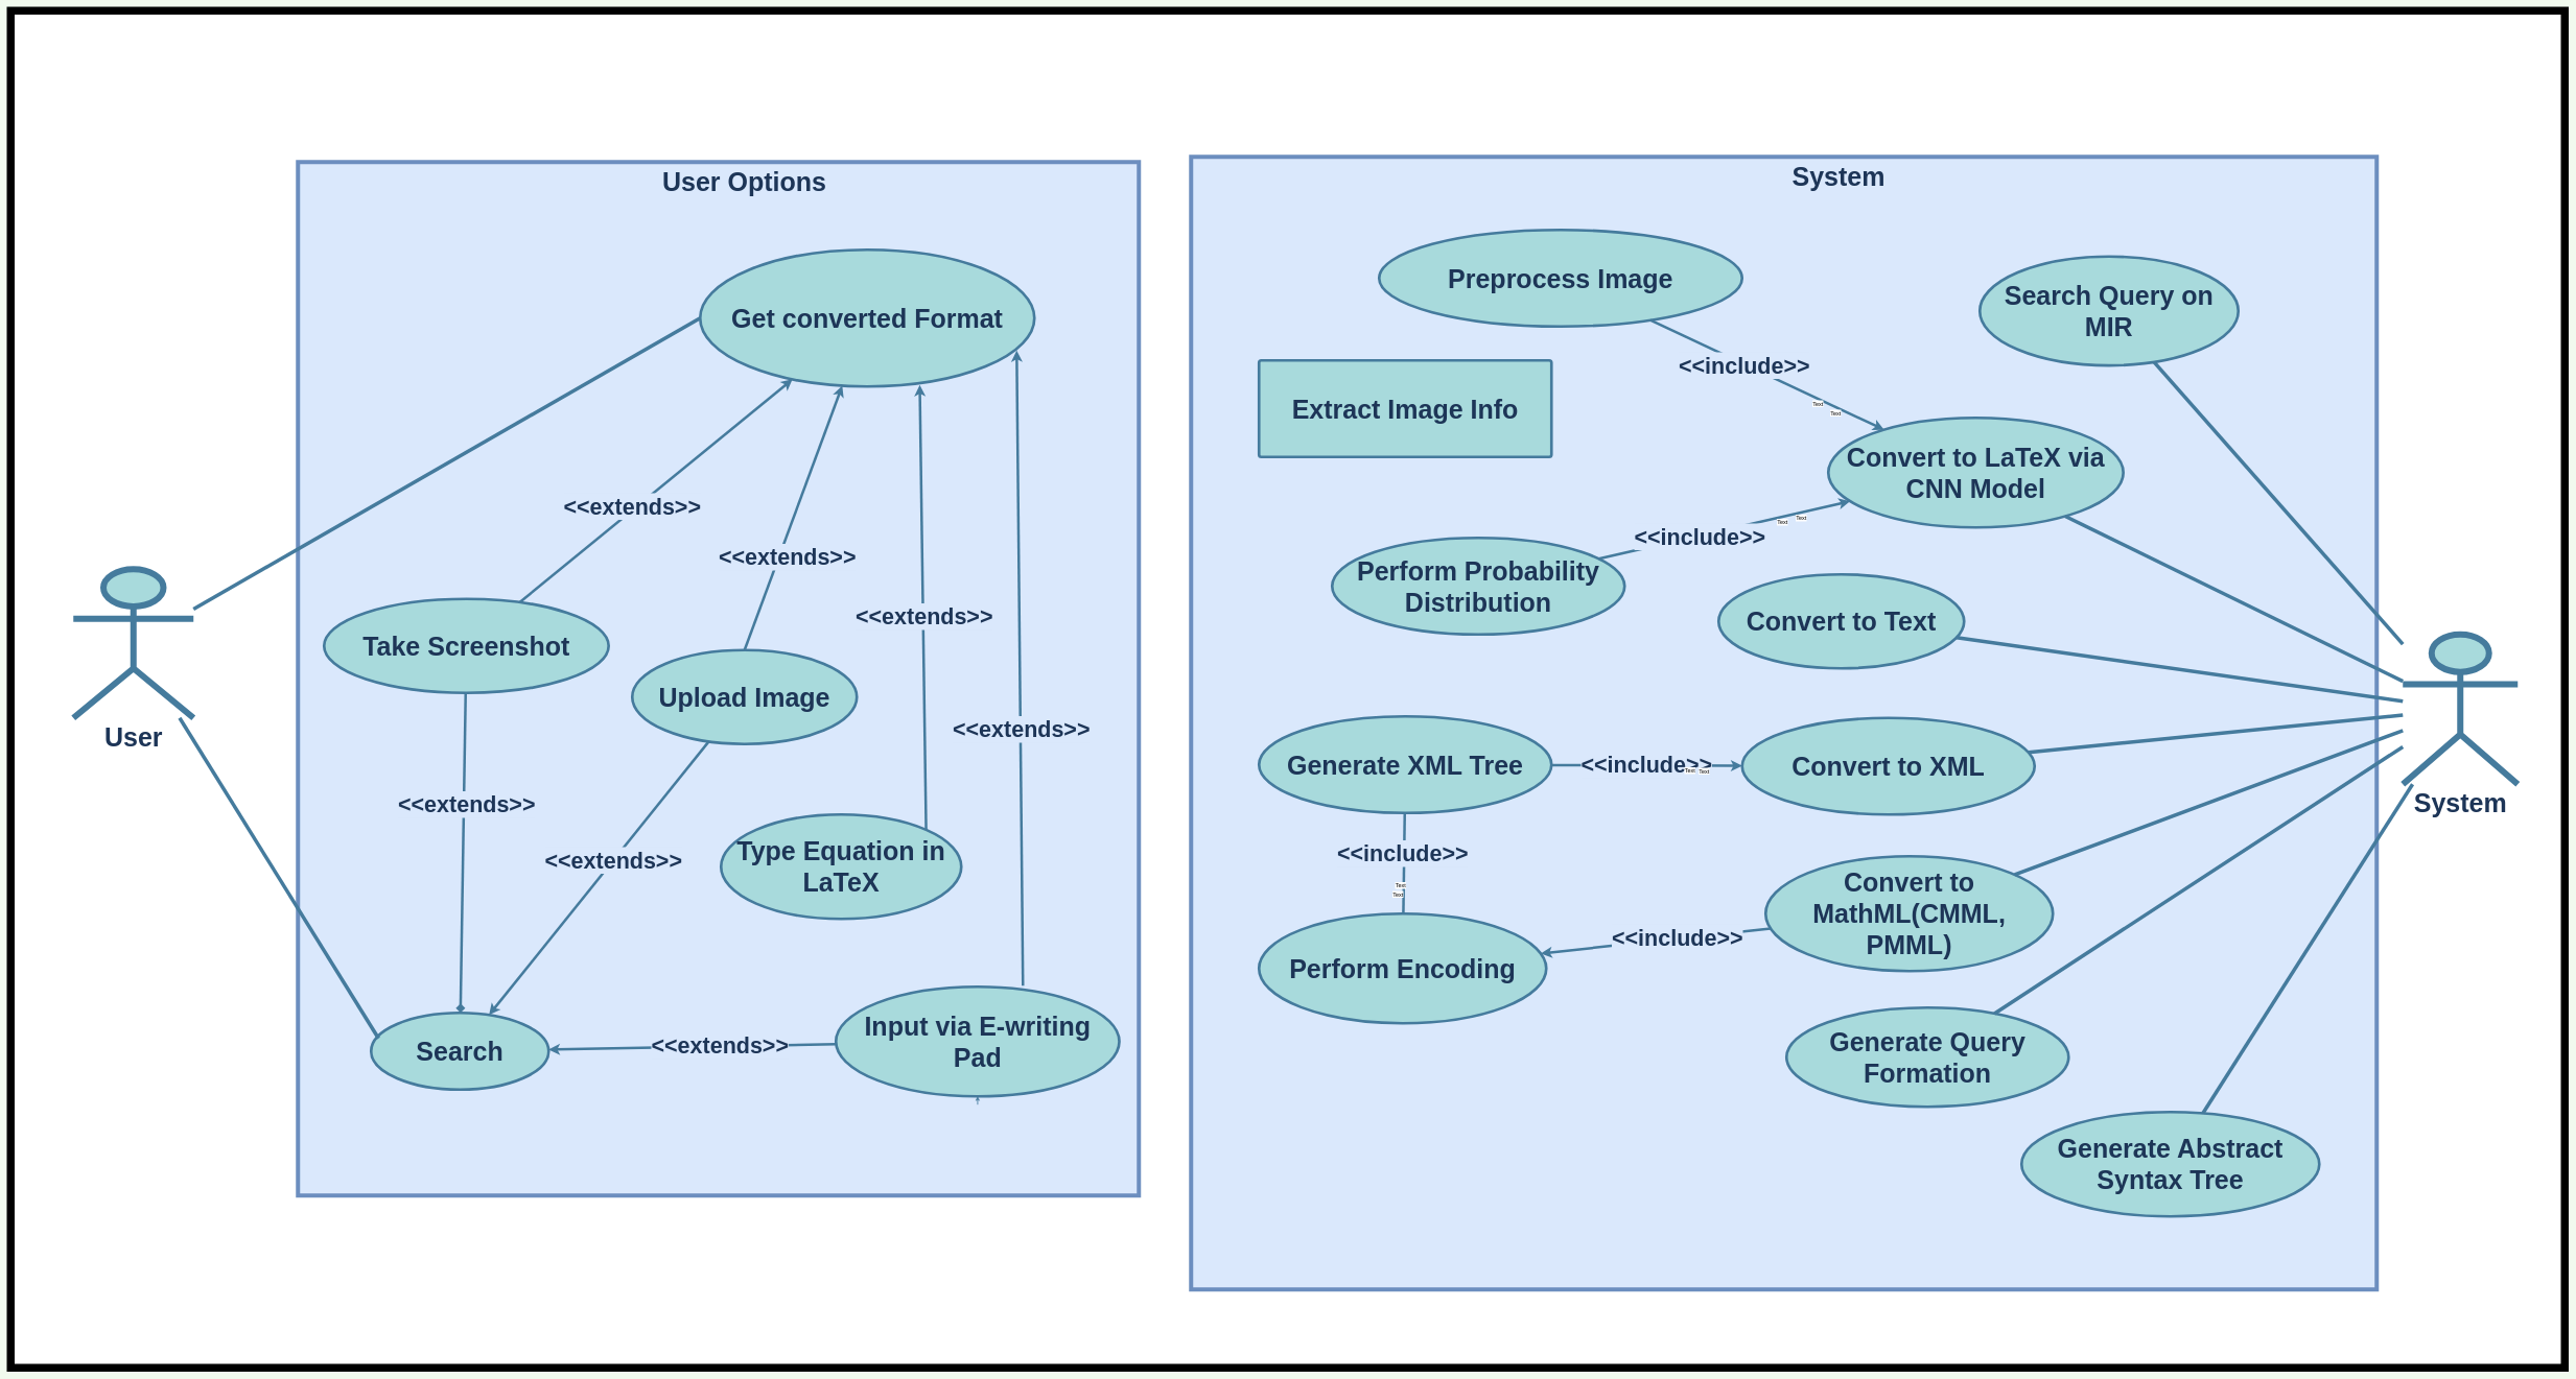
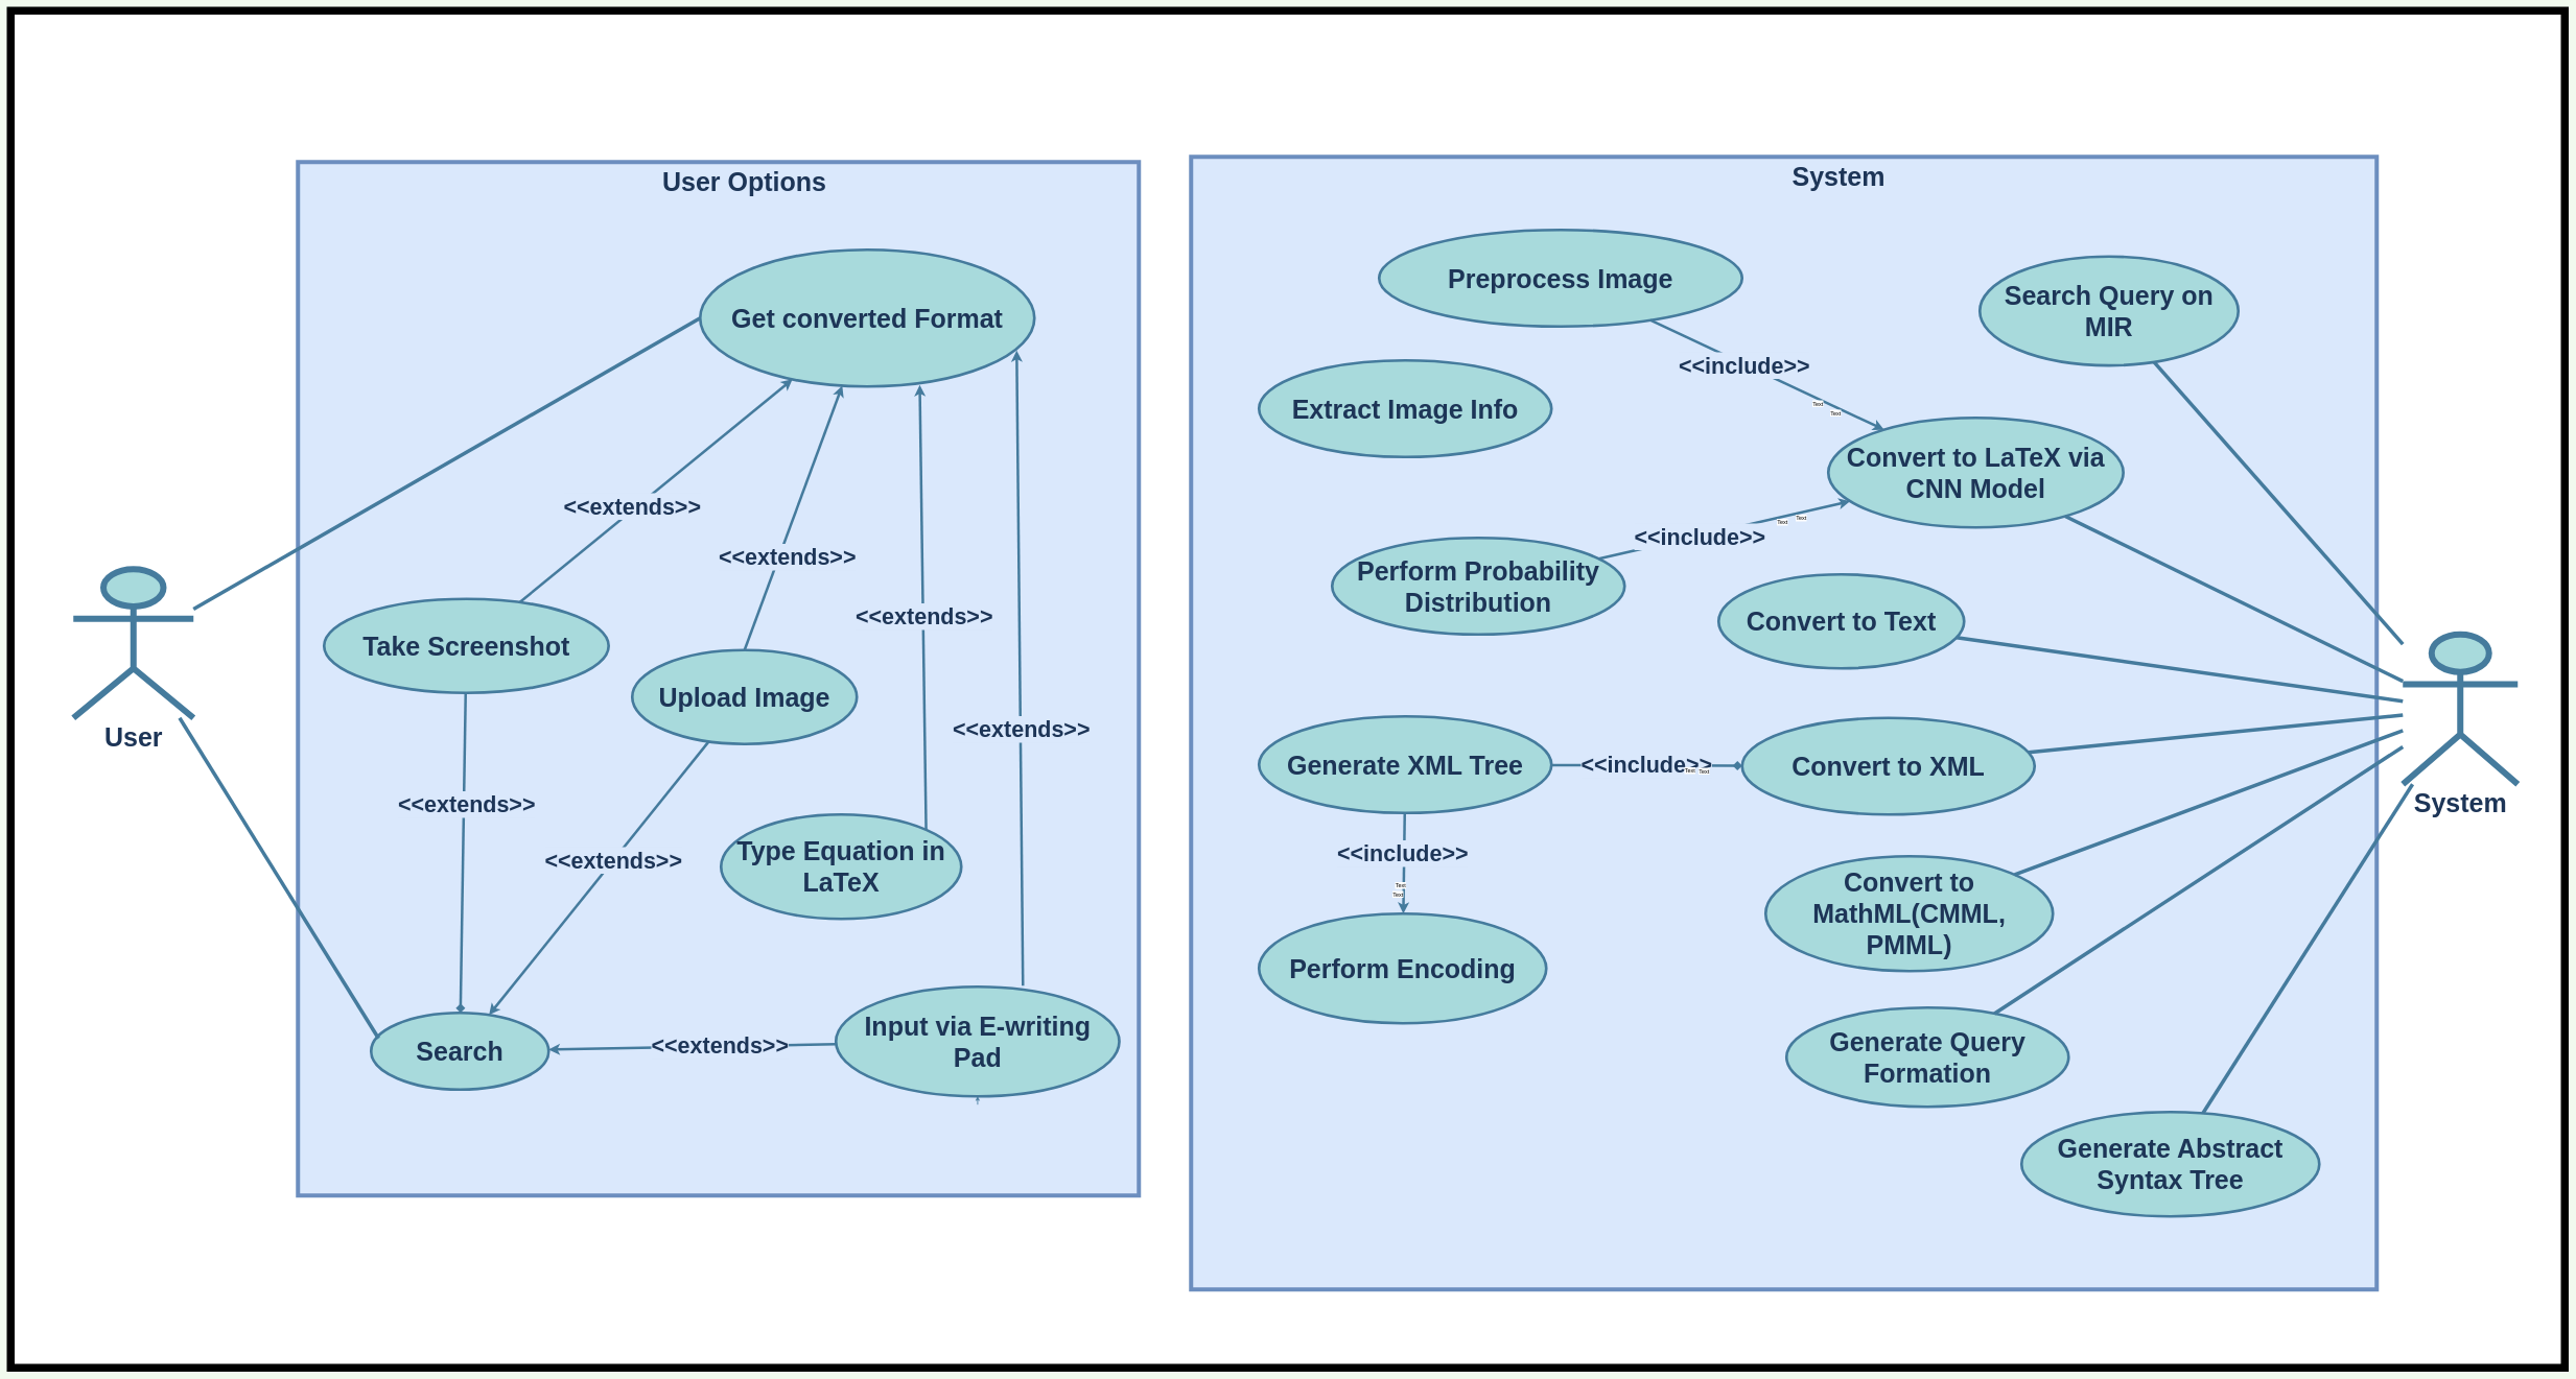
- <mxCell id="59" value="Extract Image Info" style="html=1;overflow=block;blockSpacing=1;whiteSpace=wrap;whiteSpace=wrap;fontSize=50;fontStyle=1;spacing=3.8;strokeColor=#457B9D;strokeOpacity=100;absoluteArcSize=1;arcSize=9;fillColor=#A8DADC;strokeWidth=5.3;fontColor=#1D3557;rounded=1;" vertex="1" parent="1"><mxGeometry x="2410" y="690" width="560" height="185" as="geometry" /></mxCell>
+ <mxCell id="59" value="Extract Image Info" style="html=1;overflow=block;blockSpacing=1;whiteSpace=wrap;ellipse;whiteSpace=wrap;fontSize=50;fontStyle=1;spacing=3.8;strokeColor=#457B9D;strokeOpacity=100;absoluteArcSize=1;arcSize=9;fillColor=#A8DADC;strokeWidth=5.3;fontColor=#1D3557;" vertex="1" parent="1"><mxGeometry x="2410" y="690" width="560" height="185" as="geometry" /></mxCell>
- <mxCell id="52" value="" style="endArrow=classic;html=1;labelBackgroundColor=#F1FAEE;strokeColor=#457B9D;fontColor=#1D3557;fontSize=24;fontStyle=1;strokeWidth=5;" edge="1" parent="1" source="46" target="23"><mxGeometry width="50" height="50" relative="1" as="geometry"><mxPoint x="2569.887" y="1531.155" as="sourcePoint" /><mxPoint x="2820.592" y="1806.685" as="targetPoint" /></mxGeometry></mxCell>
+ <mxCell id="52" value="" style="endArrow=diamond;html=1;labelBackgroundColor=#F1FAEE;strokeColor=#457B9D;fontColor=#1D3557;fontSize=24;fontStyle=1;strokeWidth=5;" edge="1" parent="1" source="46" target="23"><mxGeometry width="50" height="50" relative="1" as="geometry"><mxPoint x="2569.887" y="1531.155" as="sourcePoint" /><mxPoint x="2820.592" y="1806.685" as="targetPoint" /></mxGeometry></mxCell>
- <mxCell id="47" value="" style="endArrow=none;html=1;labelBackgroundColor=#F1FAEE;strokeColor=#457B9D;fontColor=#1D3557;fontSize=24;fontStyle=1;strokeWidth=5;" edge="1" parent="1" source="46" target="51"><mxGeometry width="50" height="50" relative="1" as="geometry"><mxPoint x="2810" y="1440" as="sourcePoint" /><mxPoint x="3240" y="1430" as="targetPoint" /></mxGeometry></mxCell>
+ <mxCell id="47" value="" style="endArrow=classic;html=1;labelBackgroundColor=#F1FAEE;strokeColor=#457B9D;fontColor=#1D3557;fontSize=24;fontStyle=1;strokeWidth=5;" edge="1" parent="1" source="46" target="51"><mxGeometry width="50" height="50" relative="1" as="geometry"><mxPoint x="2810" y="1440" as="sourcePoint" /><mxPoint x="3240" y="1430" as="targetPoint" /></mxGeometry></mxCell>
- <mxCell id="56" value="" style="endArrow=classic;html=1;labelBackgroundColor=#F1FAEE;strokeColor=#457B9D;fontColor=#1D3557;fontSize=24;fontStyle=1;strokeWidth=5;" edge="1" parent="1" source="22" target="51"><mxGeometry width="50" height="50" relative="1" as="geometry"><mxPoint x="3210.314" y="2159.997" as="sourcePoint" /><mxPoint x="2660.001" y="2171.779" as="targetPoint" /></mxGeometry></mxCell>
- <mxCell id="57" value="&amp;lt;&amp;lt;include&amp;gt;&amp;gt;" style="edgeLabel;html=1;align=center;verticalAlign=middle;resizable=0;points=[];fontSize=43;fontColor=#1D3557;labelBackgroundColor=#DAE8FC;fontStyle=1" vertex="1" connectable="0" parent="56"><mxGeometry x="-0.193" y="-2" relative="1" as="geometry"><mxPoint x="-1" as="offset" /></mxGeometry></mxCell>
